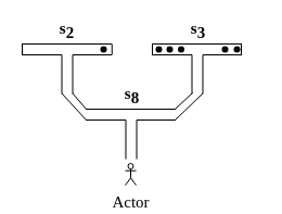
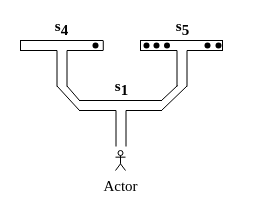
- <mxCell id="19" value="s&lt;sub style=&quot;font-size: 15px;&quot;&gt;2&lt;/sub&gt;" style="text;strokeColor=none;fillColor=none;html=1;fontSize=15;fontStyle=1;verticalAlign=middle;align=center;fontFamily=Times New Roman;" parent="1" vertex="1"><mxGeometry x="56" y="20" width="10" height="13" as="geometry" /></mxCell>
+ <mxCell id="19" value="s&lt;sub style=&quot;font-size: 15px;&quot;&gt;4&lt;/sub&gt;" style="text;strokeColor=none;fillColor=none;html=1;fontSize=15;fontStyle=1;verticalAlign=middle;align=center;fontFamily=Times New Roman;" parent="1" vertex="1"><mxGeometry x="56" y="20" width="10" height="13" as="geometry" /></mxCell>
- <mxCell id="21" value="&lt;span style=&quot;font-size: 15px;&quot;&gt;&lt;span style=&quot;font-size: 15px;&quot;&gt;s&lt;sub style=&quot;font-size: 15px;&quot;&gt;3&lt;/sub&gt;&lt;br style=&quot;font-size: 15px;&quot;&gt;&lt;/span&gt;&lt;/span&gt;" style="text;strokeColor=none;fillColor=none;html=1;fontSize=15;fontStyle=1;verticalAlign=middle;align=center;fontFamily=Times New Roman;" parent="1" vertex="1"><mxGeometry x="176.5" y="20" width="10" height="13" as="geometry" /></mxCell>
+ <mxCell id="21" value="&lt;span style=&quot;font-size: 15px;&quot;&gt;&lt;span style=&quot;font-size: 15px;&quot;&gt;s&lt;sub style=&quot;font-size: 15px;&quot;&gt;5&lt;/sub&gt;&lt;br style=&quot;font-size: 15px;&quot;&gt;&lt;/span&gt;&lt;/span&gt;" style="text;strokeColor=none;fillColor=none;html=1;fontSize=15;fontStyle=1;verticalAlign=middle;align=center;fontFamily=Times New Roman;" parent="1" vertex="1"><mxGeometry x="176.5" y="20" width="10" height="13" as="geometry" /></mxCell>
- <mxCell id="20" value="&lt;span style=&quot;font-size: 15px;&quot;&gt;&lt;span style=&quot;font-size: 15px;&quot;&gt;s&lt;sub style=&quot;font-size: 15px;&quot;&gt;8&lt;/sub&gt;&lt;br style=&quot;font-size: 15px;&quot;&gt;&lt;/span&gt;&lt;/span&gt;" style="text;strokeColor=none;fillColor=none;html=1;fontSize=15;fontStyle=1;verticalAlign=middle;align=center;fontFamily=Times New Roman;" parent="1" vertex="1"><mxGeometry x="115.5" y="80" width="10" height="13" as="geometry" /></mxCell>
+ <mxCell id="20" value="&lt;span style=&quot;font-size: 15px;&quot;&gt;&lt;span style=&quot;font-size: 15px;&quot;&gt;s&lt;sub style=&quot;font-size: 15px;&quot;&gt;1&lt;/sub&gt;&lt;br style=&quot;font-size: 15px;&quot;&gt;&lt;/span&gt;&lt;/span&gt;" style="text;strokeColor=none;fillColor=none;html=1;fontSize=15;fontStyle=1;verticalAlign=middle;align=center;fontFamily=Times New Roman;" parent="1" vertex="1"><mxGeometry x="115.5" y="80" width="10" height="13" as="geometry" /></mxCell>
